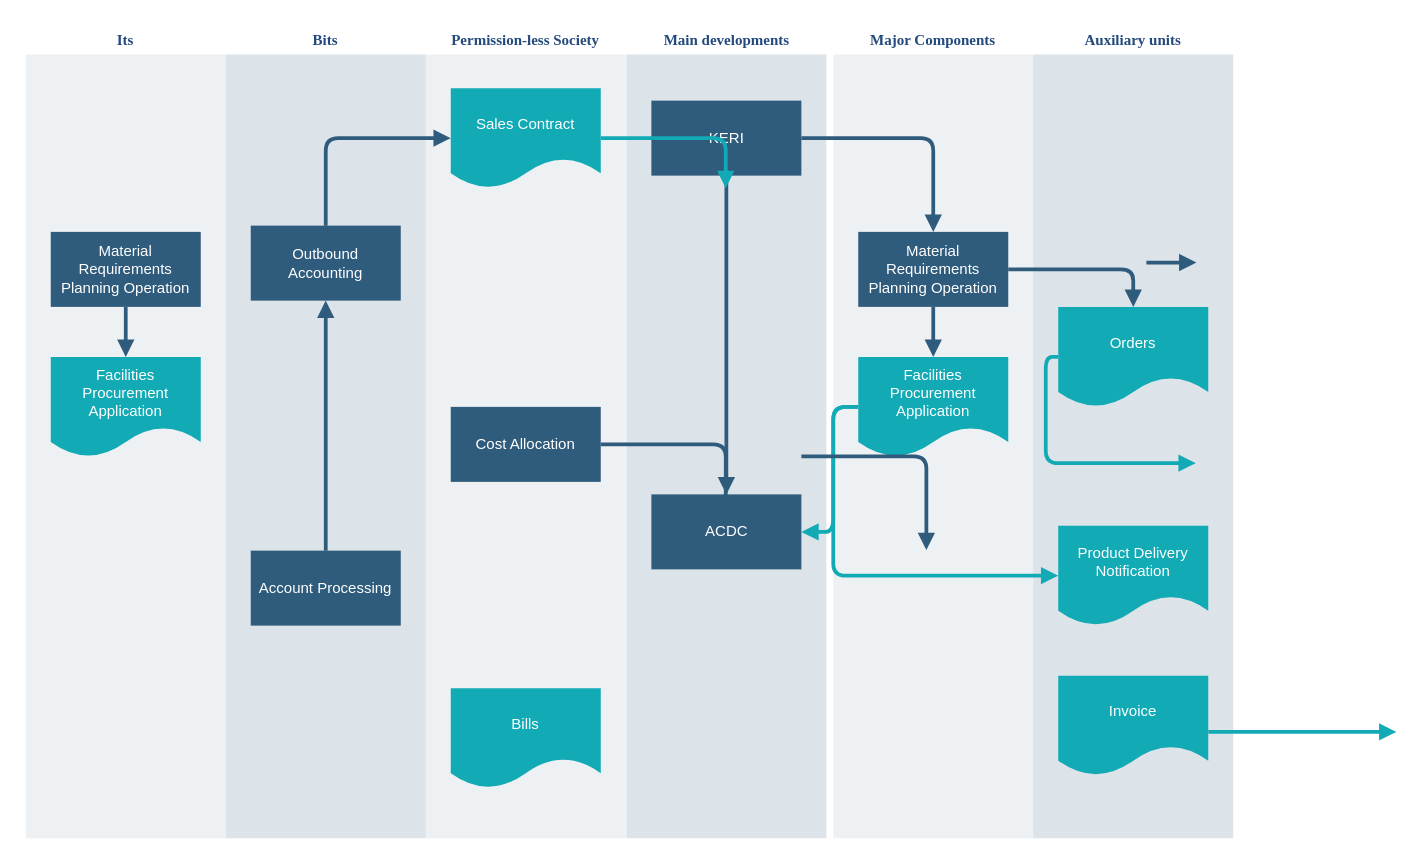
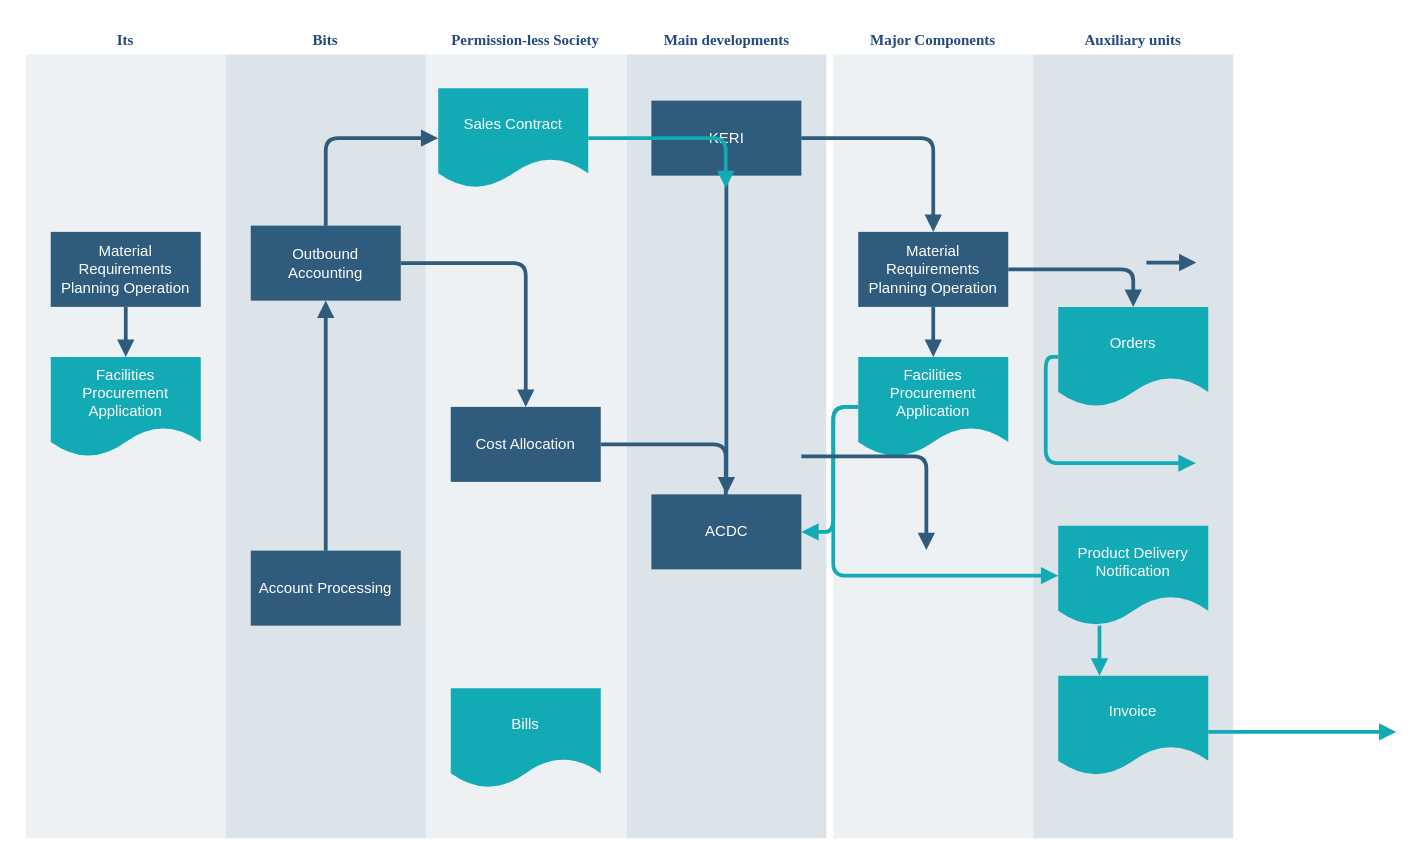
- <mxCell id="28" value="Sales Contract" style="shape=document;whiteSpace=wrap;verticalAlign=middle;strokeColor=none;fillColor=#12aab5;shadow=0;fontColor=#FFFFFF;fontFamily=Helvetica;fontStyle=0;html=1;fontSize=12;spacing=6;spacingBottom=22;" vertex="1" parent="27"><mxGeometry x="20" y="50" width="120" height="80" as="geometry" /></mxCell>
+ <mxCell id="28" value="Sales Contract" style="shape=document;whiteSpace=wrap;verticalAlign=middle;strokeColor=none;fillColor=#12aab5;shadow=0;fontColor=#FFFFFF;fontFamily=Helvetica;fontStyle=0;html=1;fontSize=12;spacing=6;spacingBottom=22;" vertex="1" parent="27"><mxGeometry x="10" y="50" width="120" height="80" as="geometry" /></mxCell>
+ <mxCell id="35" value="" style="edgeStyle=segmentEdgeStyle;strokeColor=#2F5B7C;strokeWidth=3;html=1;endArrow=block;endFill=1;" edge="1" parent="1" source="32" target="30"><mxGeometry x="324" y="279" width="100" height="100" as="geometry"><mxPoint x="370" y="320" as="sourcePoint" /><mxPoint x="470" y="220" as="targetPoint" /></mxGeometry></mxCell>
+ <mxCell id="14" value="" style="edgeStyle=segmentEdgeStyle;strokeColor=#12AAB5;strokeWidth=3;html=1;endArrow=block;endFill=1;" parent="10" source="12" target="13" edge="1"><mxGeometry width="100" height="100" relative="1" as="geometry"><mxPoint x="-80" y="375" as="sourcePoint" /><mxPoint x="60" y="490" as="targetPoint" /><Array as="points"><mxPoint x="53" y="501" /><mxPoint x="53" y="501" /></Array></mxGeometry></mxCell>
